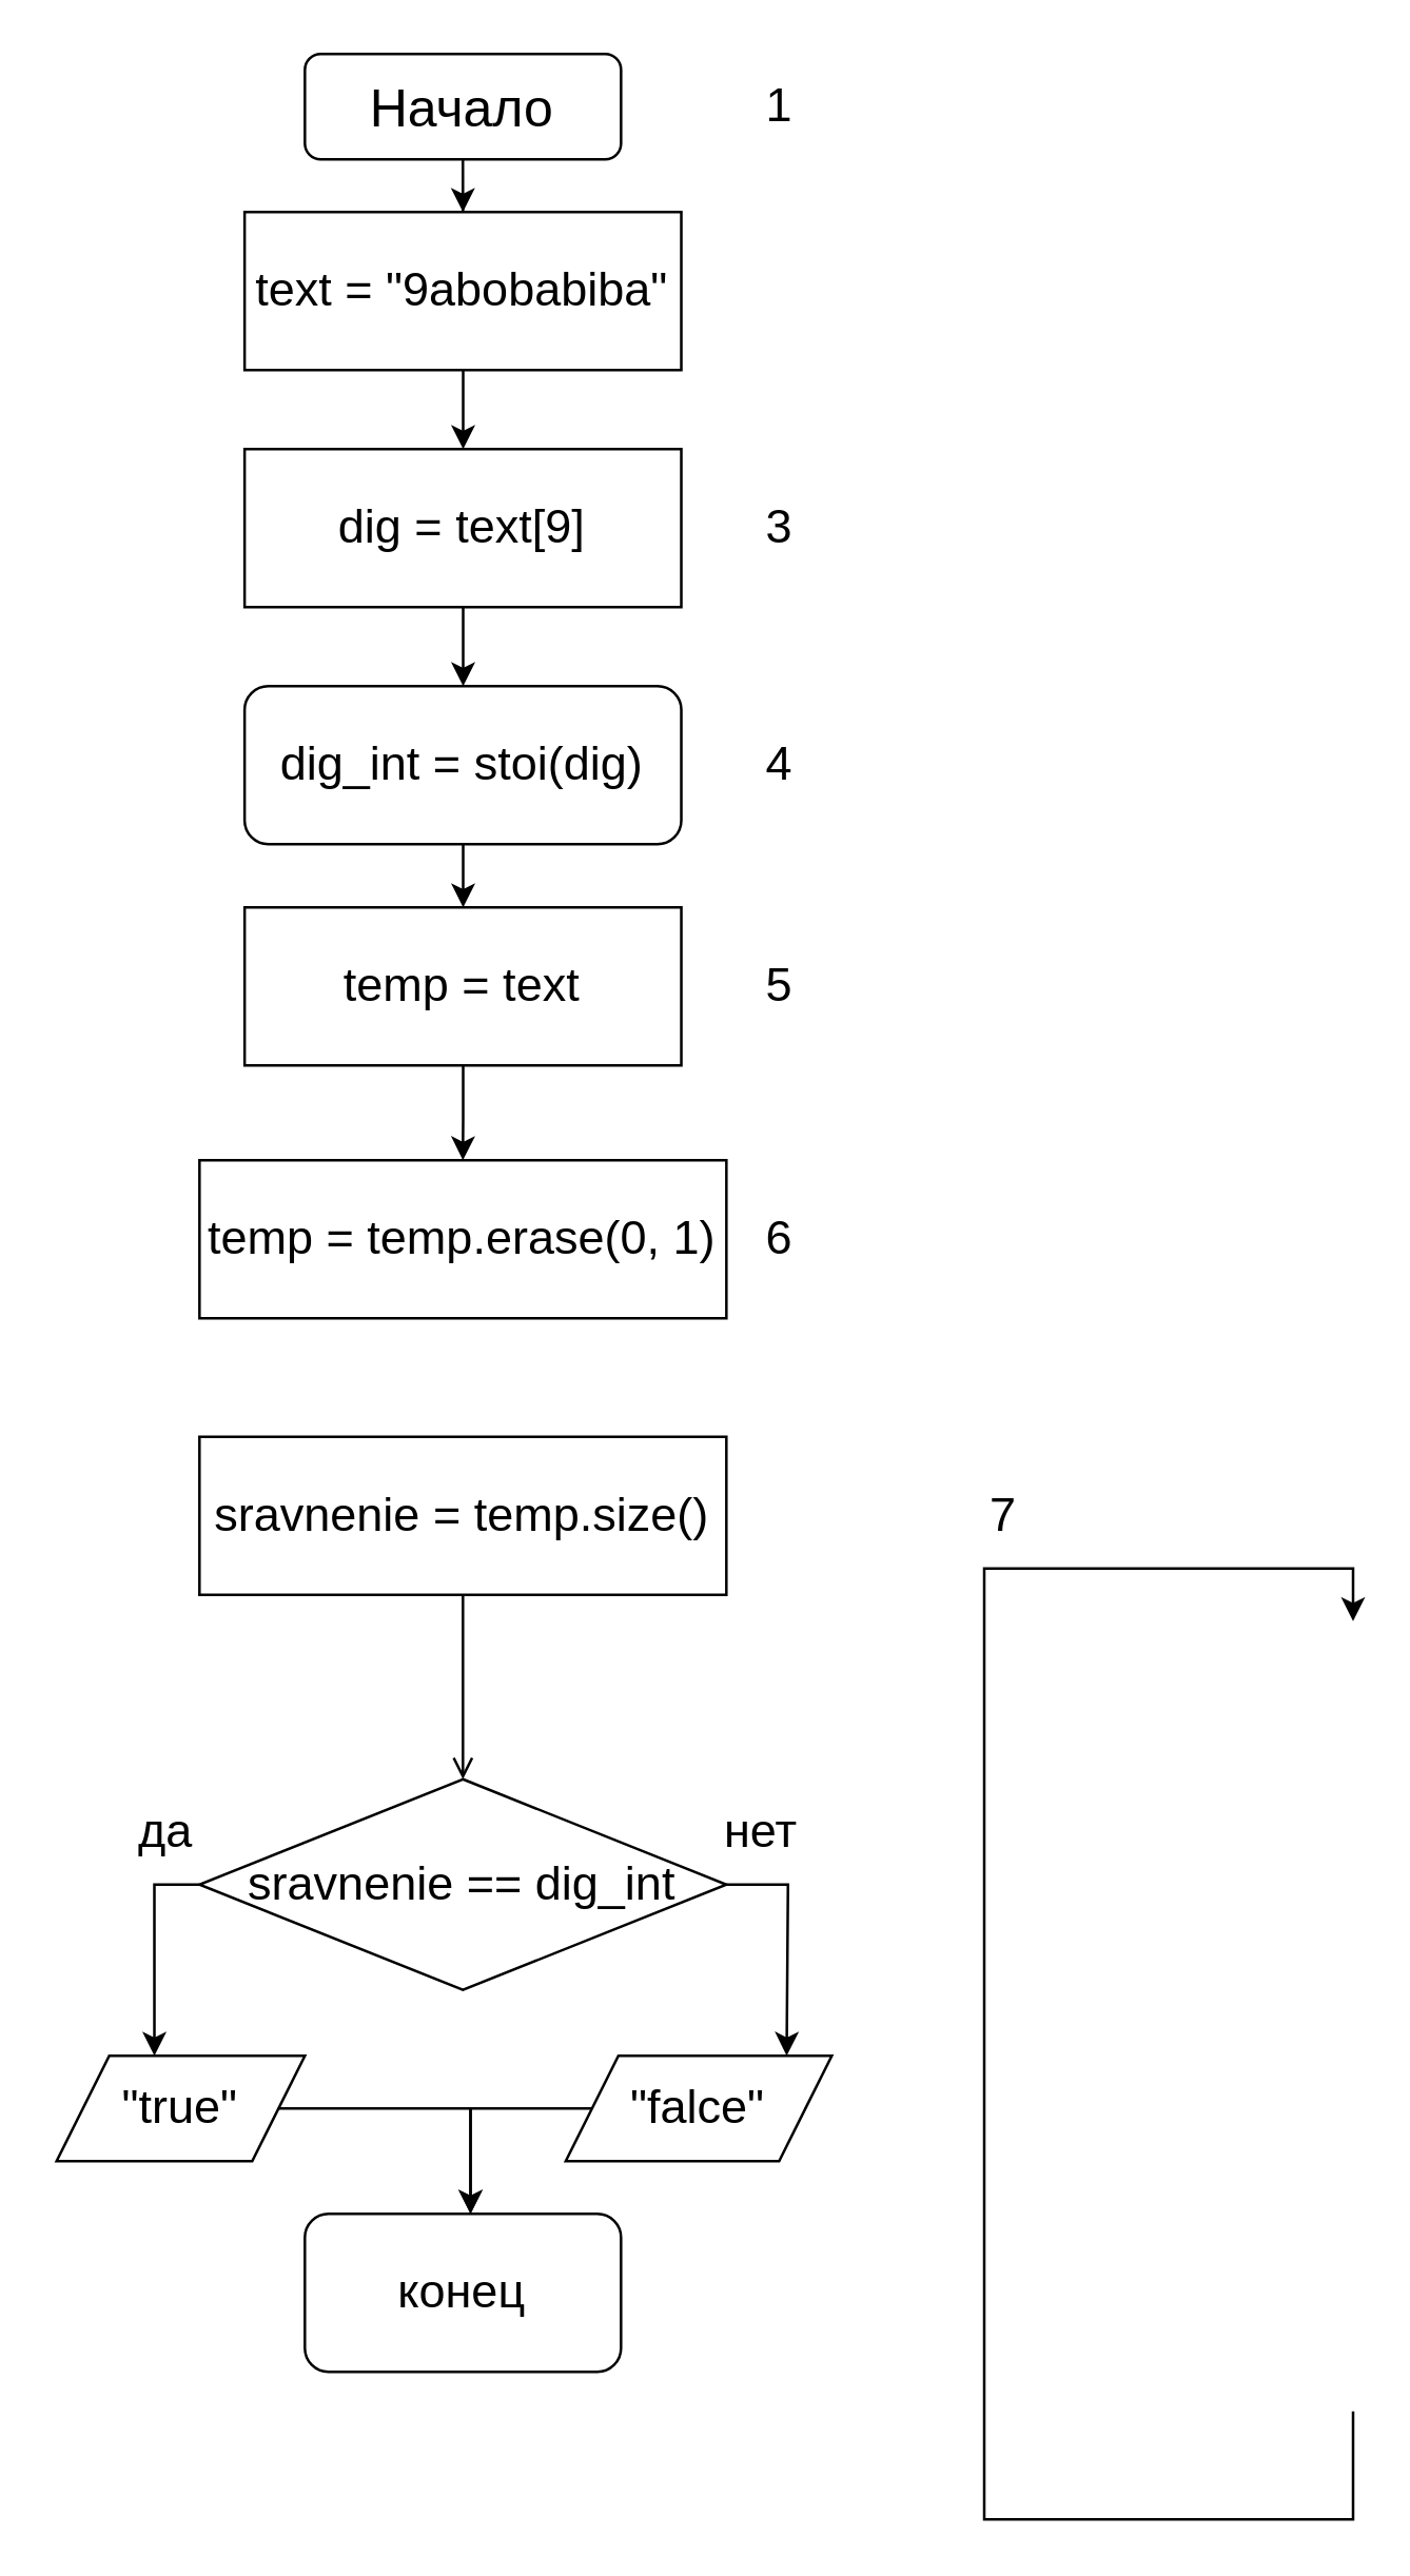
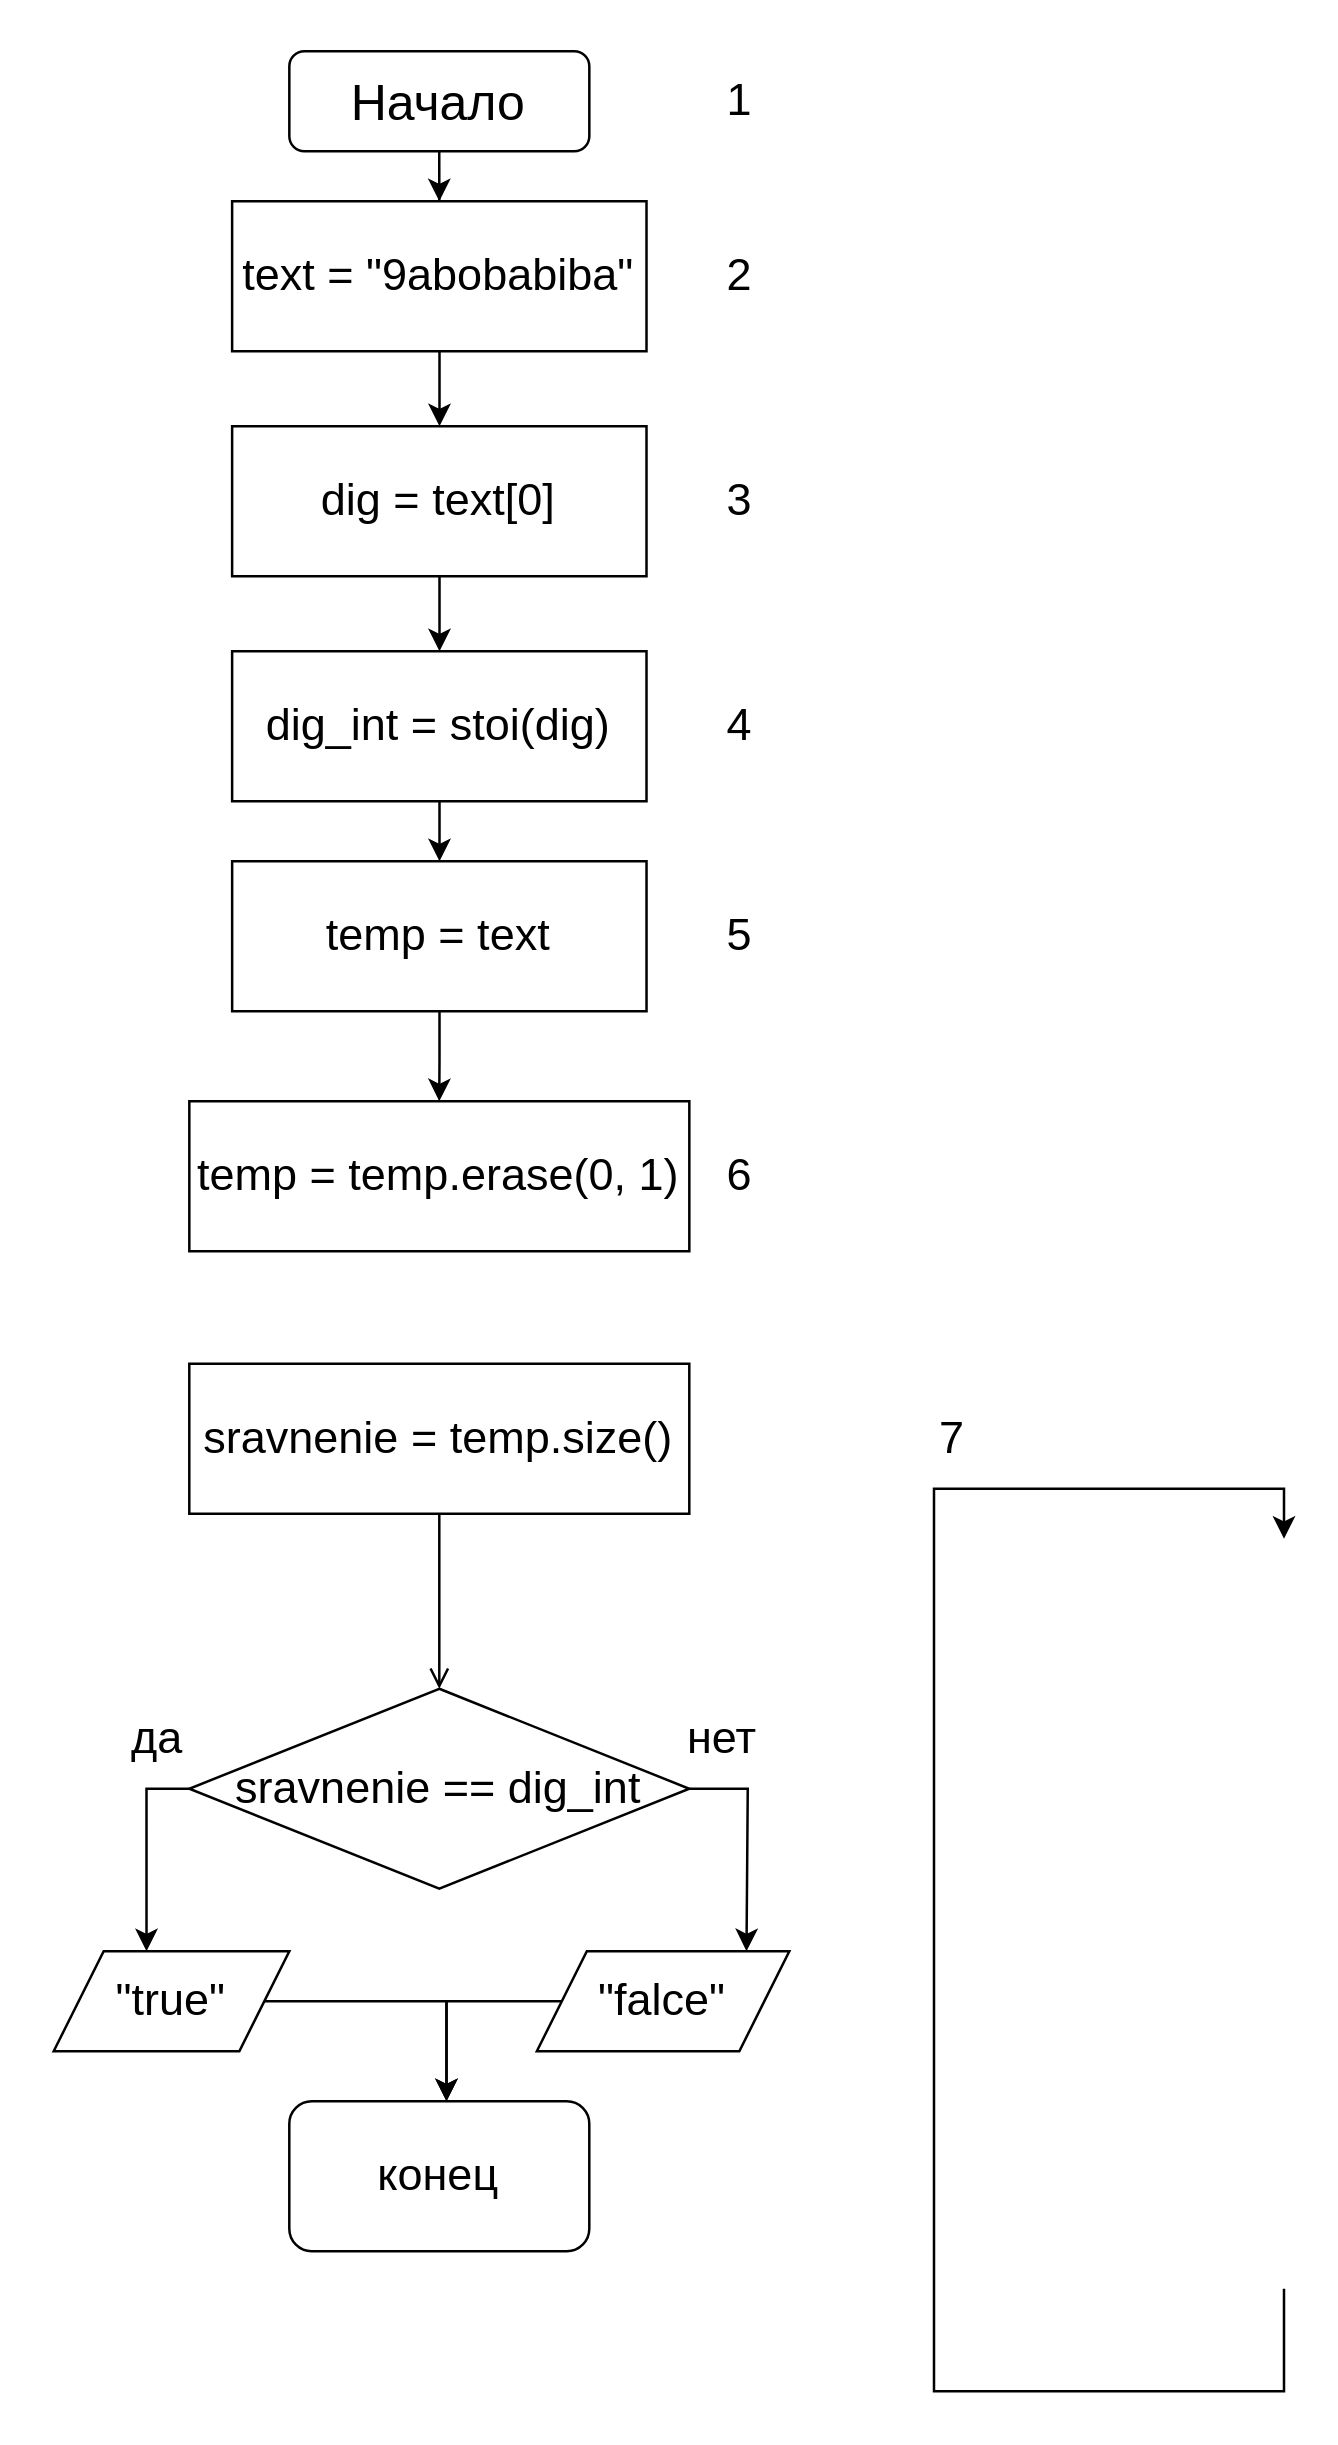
+ <mxCell id="7" value="2" style="text;html=1;align=center;verticalAlign=middle;resizable=0;points=[];autosize=1;strokeColor=none;fillColor=none;fontSize=18;" vertex="1" parent="1"><mxGeometry x="275.13" y="90" width="40" height="40" as="geometry" /></mxCell>
- <mxCell id="9" value="&lt;font style=&quot;font-size: 18px&quot;&gt;dig = text[9]&lt;br&gt;&lt;/font&gt;" style="whiteSpace=wrap;html=1;" vertex="1" parent="1"><mxGeometry x="92.25" y="170" width="165.75" height="60" as="geometry" /></mxCell>
+ <mxCell id="9" value="&lt;font style=&quot;font-size: 18px&quot;&gt;dig = text[0]&lt;br&gt;&lt;/font&gt;" style="whiteSpace=wrap;html=1;" vertex="1" parent="1"><mxGeometry x="92.25" y="170" width="165.75" height="60" as="geometry" /></mxCell>
- <mxCell id="13" value="&lt;font style=&quot;font-size: 18px&quot;&gt;dig_int = stoi(dig)&lt;br&gt;&lt;/font&gt;" style="whiteSpace=wrap;html=1;rounded=1;" vertex="1" parent="1"><mxGeometry x="92.25" y="260" width="165.75" height="60" as="geometry" /></mxCell>
+ <mxCell id="13" value="&lt;font style=&quot;font-size: 18px&quot;&gt;dig_int = stoi(dig)&lt;br&gt;&lt;/font&gt;" style="whiteSpace=wrap;html=1;" vertex="1" parent="1"><mxGeometry x="92.25" y="260" width="165.75" height="60" as="geometry" /></mxCell>
